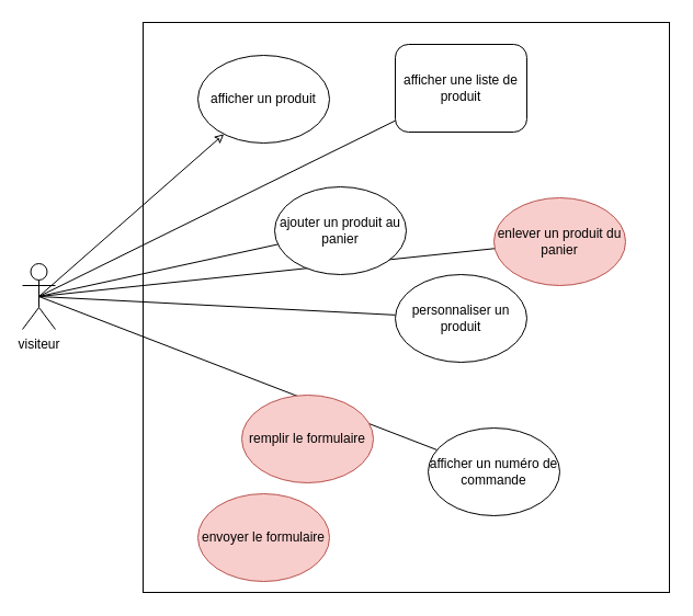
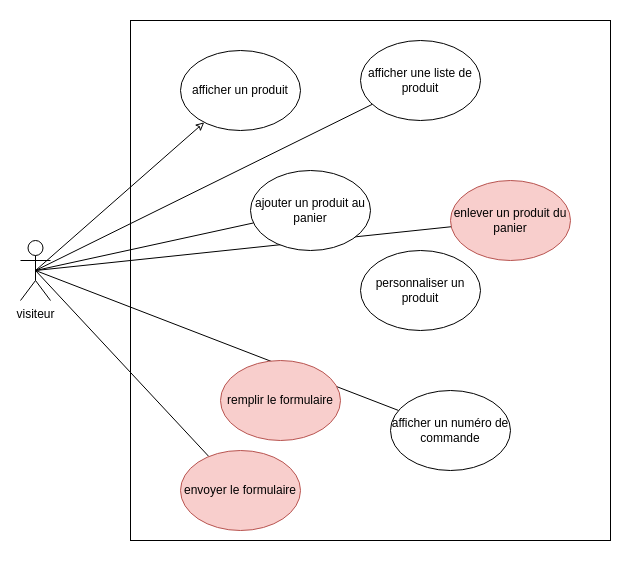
- <mxCell id="12" value="afficher une liste de produit" style="whiteSpace=wrap;html=1;rounded=1;" parent="1" vertex="1"><mxGeometry x="360" y="40" width="120" height="80" as="geometry" /></mxCell>
+ <mxCell id="12" value="afficher une liste de produit" style="ellipse;whiteSpace=wrap;html=1;" parent="1" vertex="1"><mxGeometry x="360" y="40" width="120" height="80" as="geometry" /></mxCell>
- <mxCell id="6" style="edgeStyle=none;rounded=0;orthogonalLoop=1;jettySize=auto;html=1;exitX=0.5;exitY=0.5;exitDx=0;exitDy=0;exitPerimeter=0;endArrow=none;endFill=0;" parent="1" source="9" target="16" edge="1"><mxGeometry relative="1" as="geometry" /></mxCell>
+ <mxCell id="6" style="edgeStyle=none;rounded=0;orthogonalLoop=1;jettySize=auto;html=1;exitX=0.5;exitY=0.5;exitDx=0;exitDy=0;exitPerimeter=0;endArrow=none;endFill=0;" parent="1" source="9" target="14" edge="1"><mxGeometry relative="1" as="geometry" /></mxCell>
